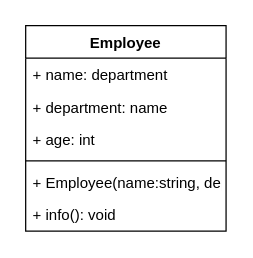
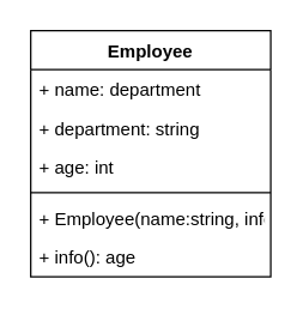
- <mxCell id="4" value="+ department: name" style="text;strokeColor=none;fillColor=none;align=left;verticalAlign=top;spacingLeft=4;spacingRight=4;overflow=hidden;rotatable=0;points=[[0,0.5],[1,0.5]];portConstraint=eastwest;" parent="2" vertex="1"><mxGeometry y="52" width="160" height="26" as="geometry" /></mxCell>
+ <mxCell id="4" value="+ department: string" style="text;strokeColor=none;fillColor=none;align=left;verticalAlign=top;spacingLeft=4;spacingRight=4;overflow=hidden;rotatable=0;points=[[0,0.5],[1,0.5]];portConstraint=eastwest;" parent="2" vertex="1"><mxGeometry y="52" width="160" height="26" as="geometry" /></mxCell>
- <mxCell id="7" value="+ Employee(name:string, dept:string, age:int)" style="text;strokeColor=none;fillColor=none;align=left;verticalAlign=top;spacingLeft=4;spacingRight=4;overflow=hidden;rotatable=0;points=[[0,0.5],[1,0.5]];portConstraint=eastwest;" parent="2" vertex="1"><mxGeometry y="112" width="160" height="26" as="geometry" /></mxCell>
+ <mxCell id="7" value="+ Employee(name:string, info:string, age:int)" style="text;strokeColor=none;fillColor=none;align=left;verticalAlign=top;spacingLeft=4;spacingRight=4;overflow=hidden;rotatable=0;points=[[0,0.5],[1,0.5]];portConstraint=eastwest;" parent="2" vertex="1"><mxGeometry y="112" width="160" height="26" as="geometry" /></mxCell>
- <mxCell id="8" value="+ info(): void" style="text;strokeColor=none;fillColor=none;align=left;verticalAlign=top;spacingLeft=4;spacingRight=4;overflow=hidden;rotatable=0;points=[[0,0.5],[1,0.5]];portConstraint=eastwest;" vertex="1" parent="2"><mxGeometry y="138" width="160" height="26" as="geometry" /></mxCell>
+ <mxCell id="8" value="+ info(): age" style="text;strokeColor=none;fillColor=none;align=left;verticalAlign=top;spacingLeft=4;spacingRight=4;overflow=hidden;rotatable=0;points=[[0,0.5],[1,0.5]];portConstraint=eastwest;" vertex="1" parent="2"><mxGeometry y="138" width="160" height="26" as="geometry" /></mxCell>
